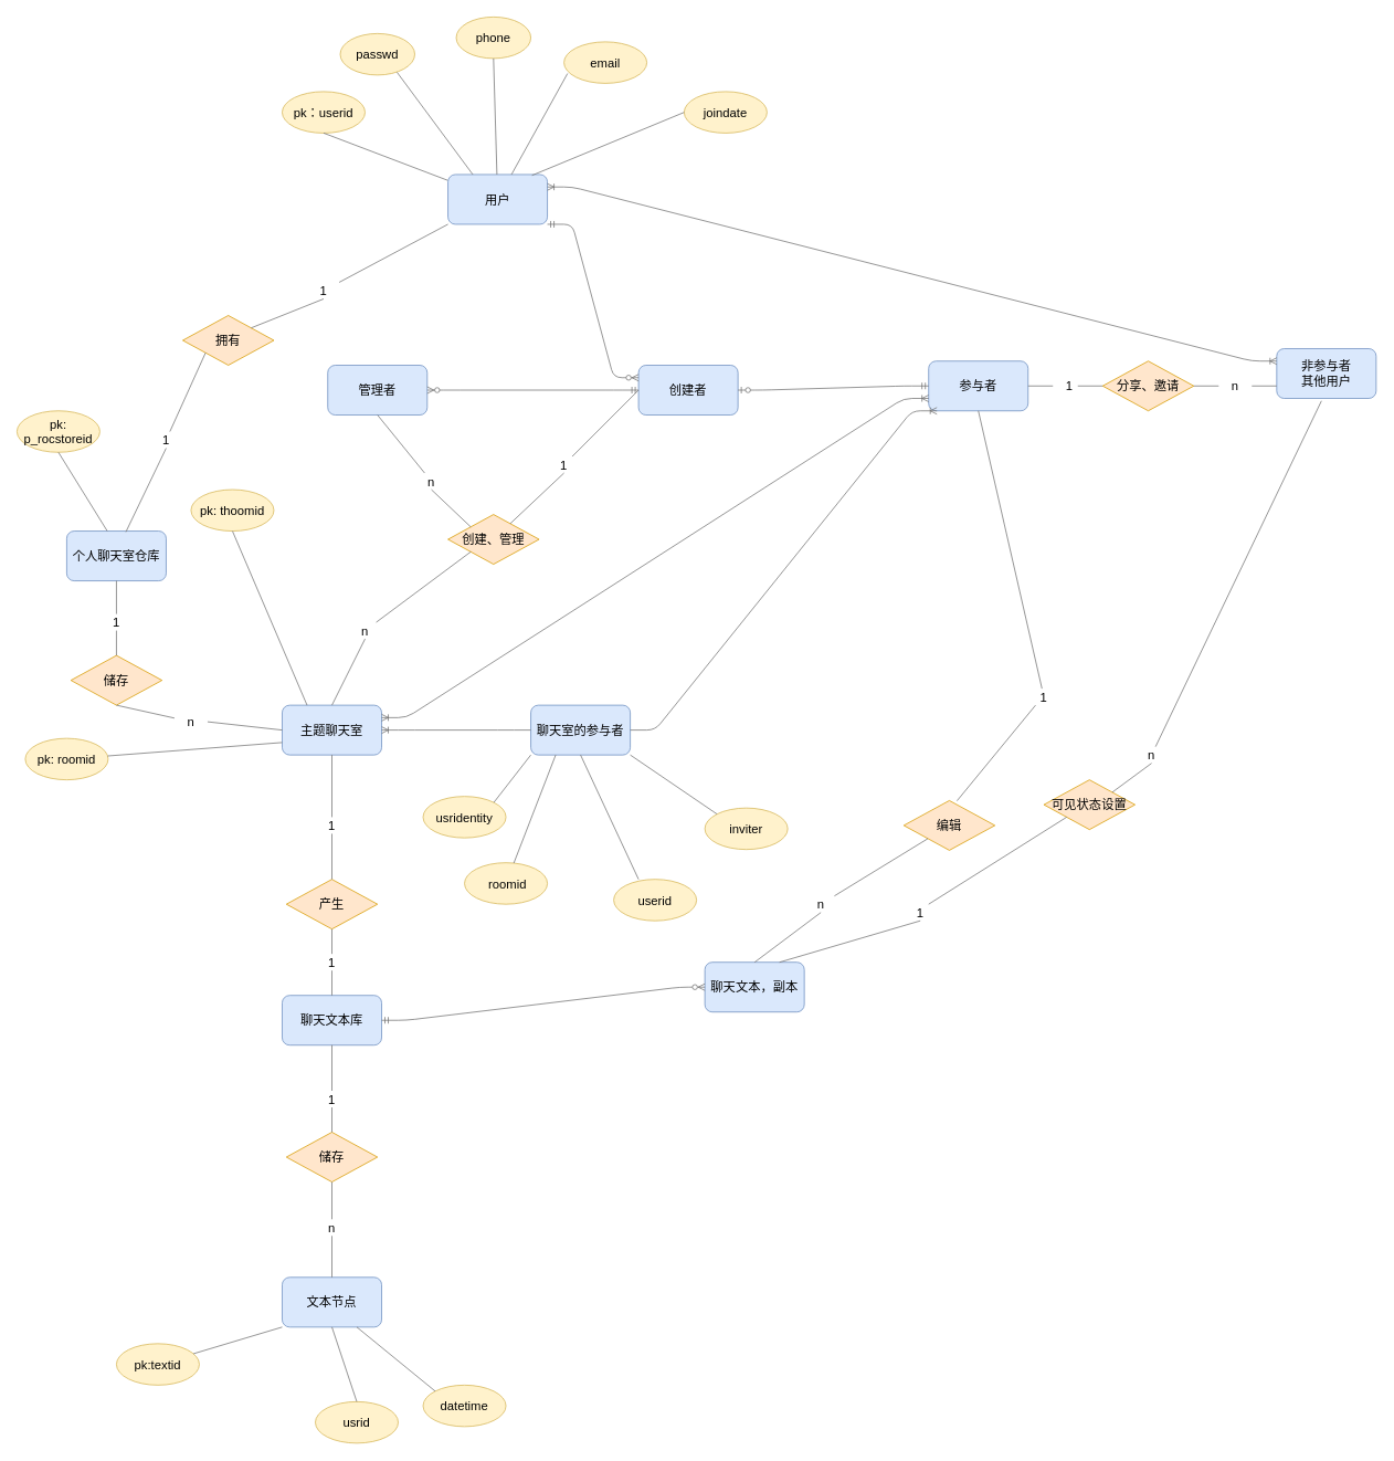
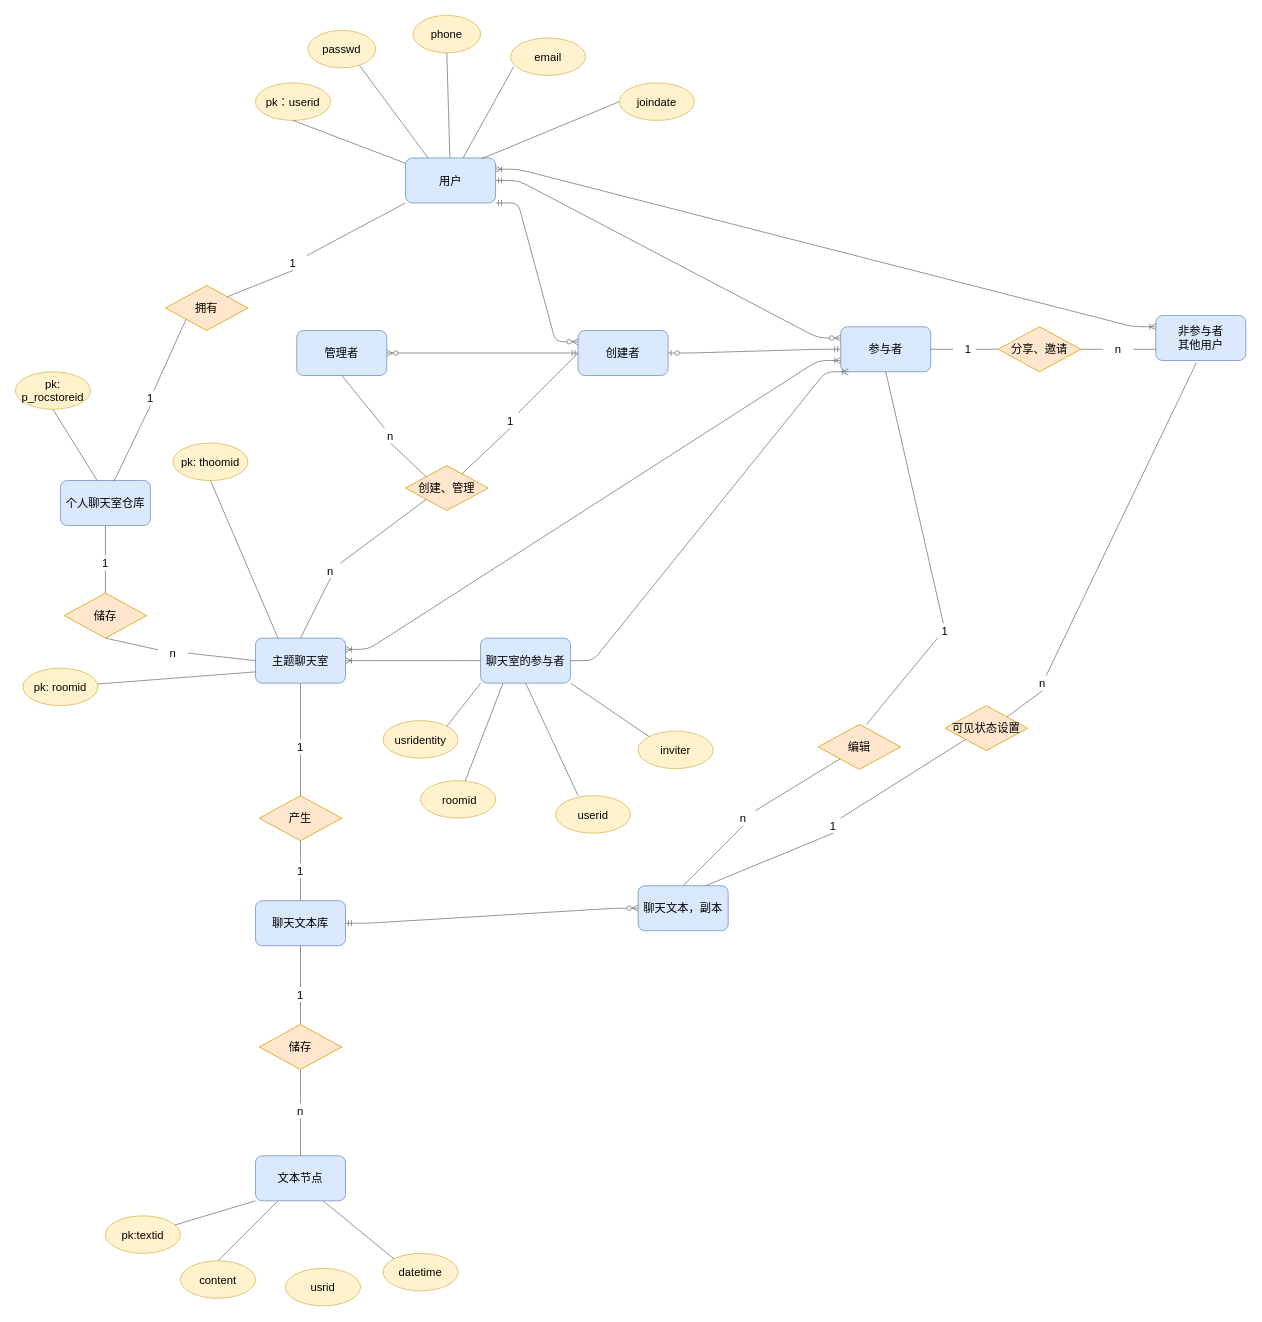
+ <mxCell id="55" value="" style="edgeStyle=entityRelationEdgeStyle;fontSize=12;html=1;endArrow=ERzeroToMany;startArrow=ERmandOne;strokeColor=#737373;entryX=0;entryY=0.25;entryDx=0;entryDy=0;exitX=1;exitY=0.5;exitDx=0;exitDy=0;" edge="1" parent="1" source="42" target="15"><mxGeometry width="100" height="100" relative="1" as="geometry"><mxPoint x="740" y="255" as="sourcePoint" /><mxPoint x="850" y="440" as="targetPoint" /></mxGeometry></mxCell>
- <mxCell id="24" value="聊天文本，副本" style="rounded=1;whiteSpace=wrap;html=1;fillColor=#dae8fc;strokeColor=#6c8ebf;fontSize=15;" vertex="1" parent="1"><mxGeometry x="850" y="1160" width="120" height="60" as="geometry" /></mxCell>
+ <mxCell id="24" value="聊天文本，副本" style="rounded=1;whiteSpace=wrap;html=1;fillColor=#dae8fc;strokeColor=#6c8ebf;fontSize=15;" vertex="1" parent="1"><mxGeometry x="850" y="1180" width="120" height="60" as="geometry" /></mxCell>
+ <mxCell id="69" value="" style="endArrow=none;html=1;fontSize=15;exitX=0.5;exitY=0;exitDx=0;exitDy=0;fillColor=#f5f5f5;strokeColor=#737373;entryX=0.25;entryY=1;entryDx=0;entryDy=0;" edge="1" parent="1" source="67" target="57"><mxGeometry width="50" height="50" relative="1" as="geometry"><mxPoint x="480" y="1700" as="sourcePoint" /><mxPoint x="390" y="1620" as="targetPoint" /></mxGeometry></mxCell>
- <mxCell id="70" value="" style="endArrow=none;html=1;fontSize=15;entryX=0.5;entryY=1;entryDx=0;entryDy=0;exitX=0.5;exitY=0;exitDx=0;exitDy=0;fillColor=#f5f5f5;strokeColor=#737373;" edge="1" parent="1" source="68" target="57"><mxGeometry width="50" height="50" relative="1" as="geometry"><mxPoint x="620" y="1690" as="sourcePoint" /><mxPoint x="540" y="1640" as="targetPoint" /></mxGeometry></mxCell>
+ <mxCell id="67" value="content" style="ellipse;whiteSpace=wrap;html=1;fontSize=15;fillColor=#fff2cc;strokeColor=#d6b656;" vertex="1" parent="1"><mxGeometry x="240" y="1680" width="100" height="50" as="geometry" /></mxCell>
